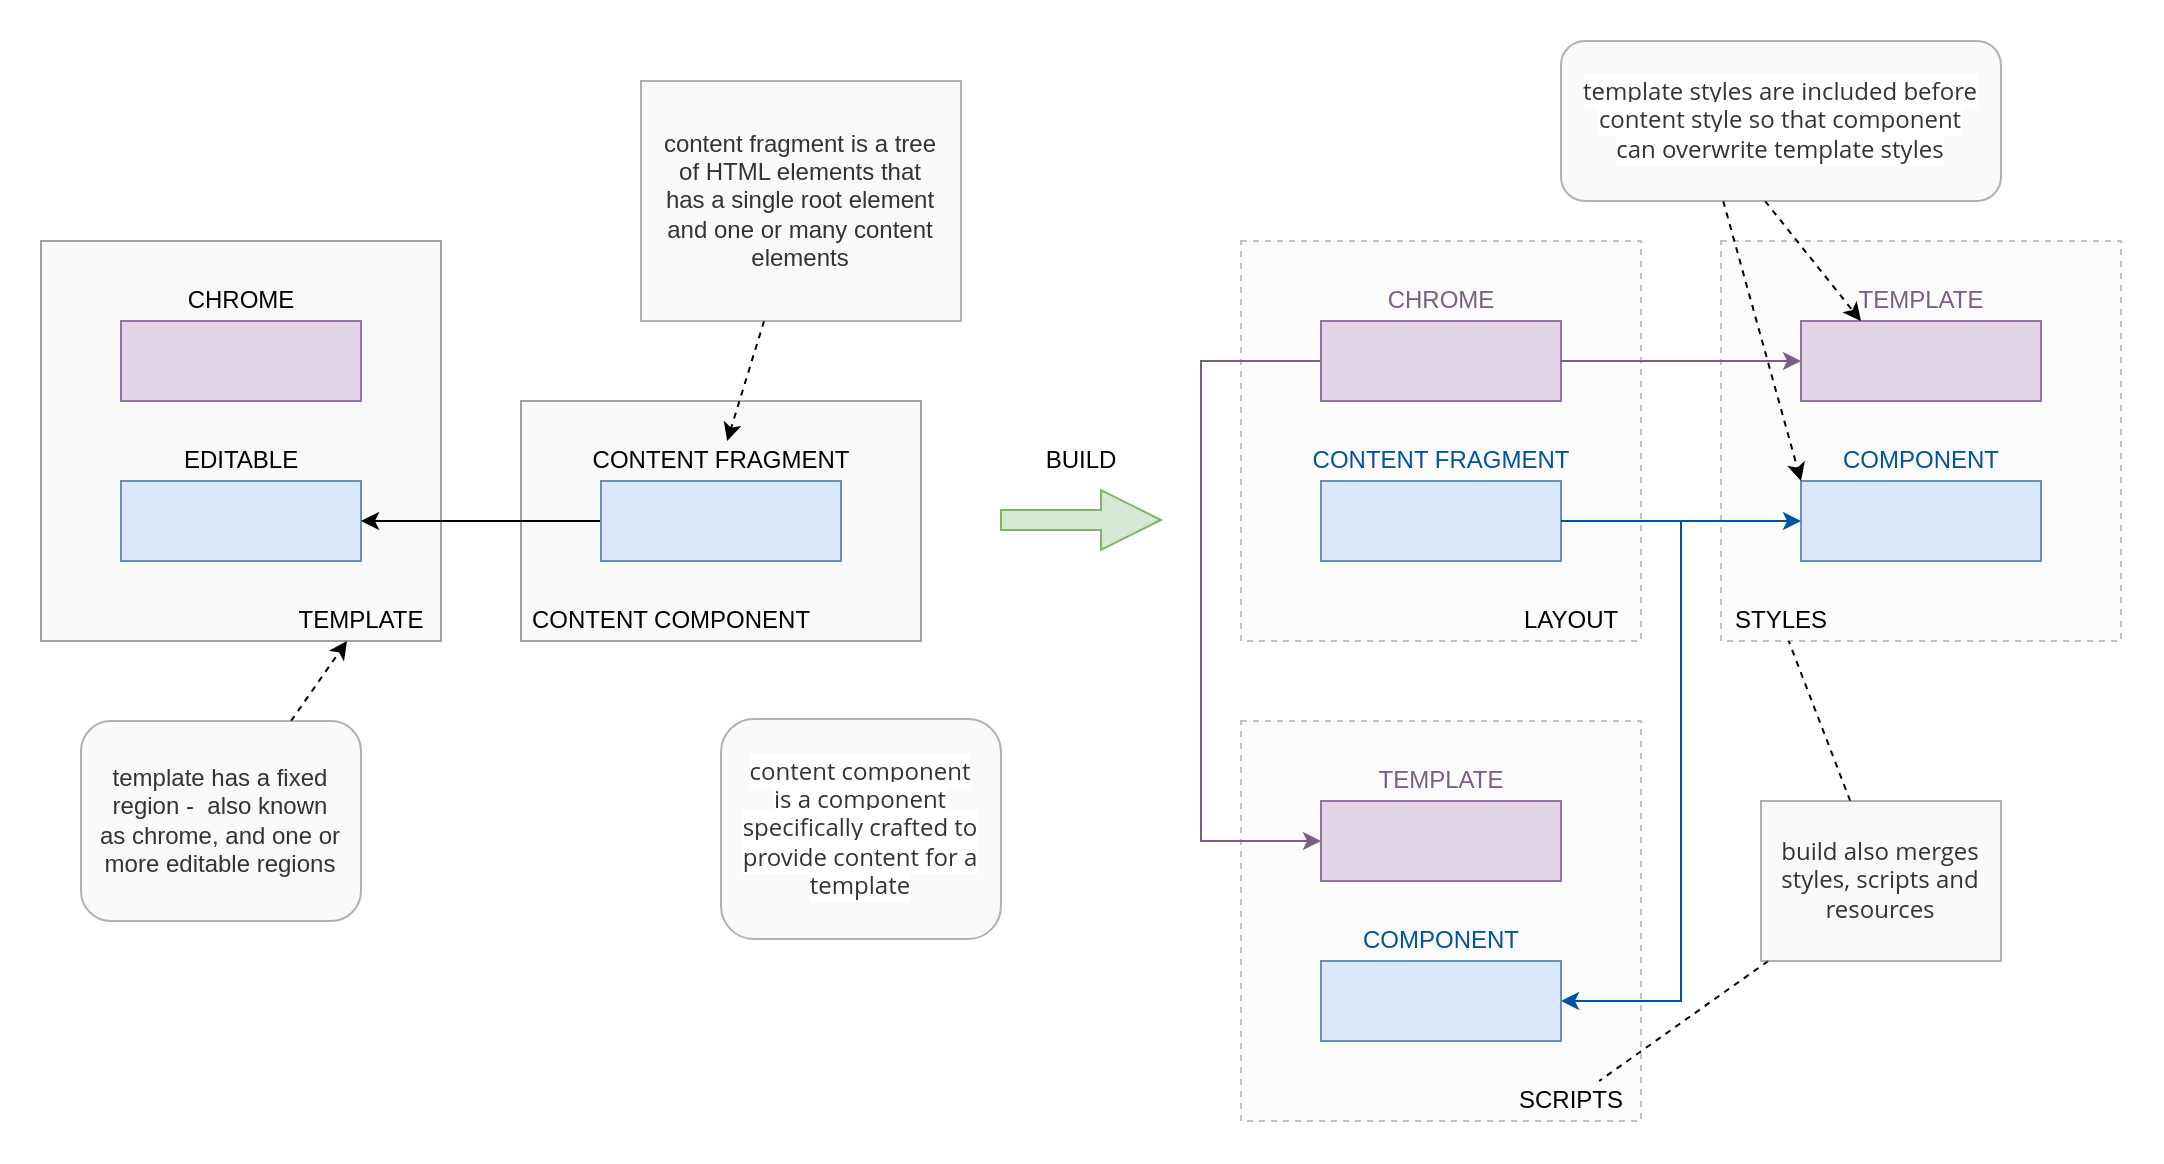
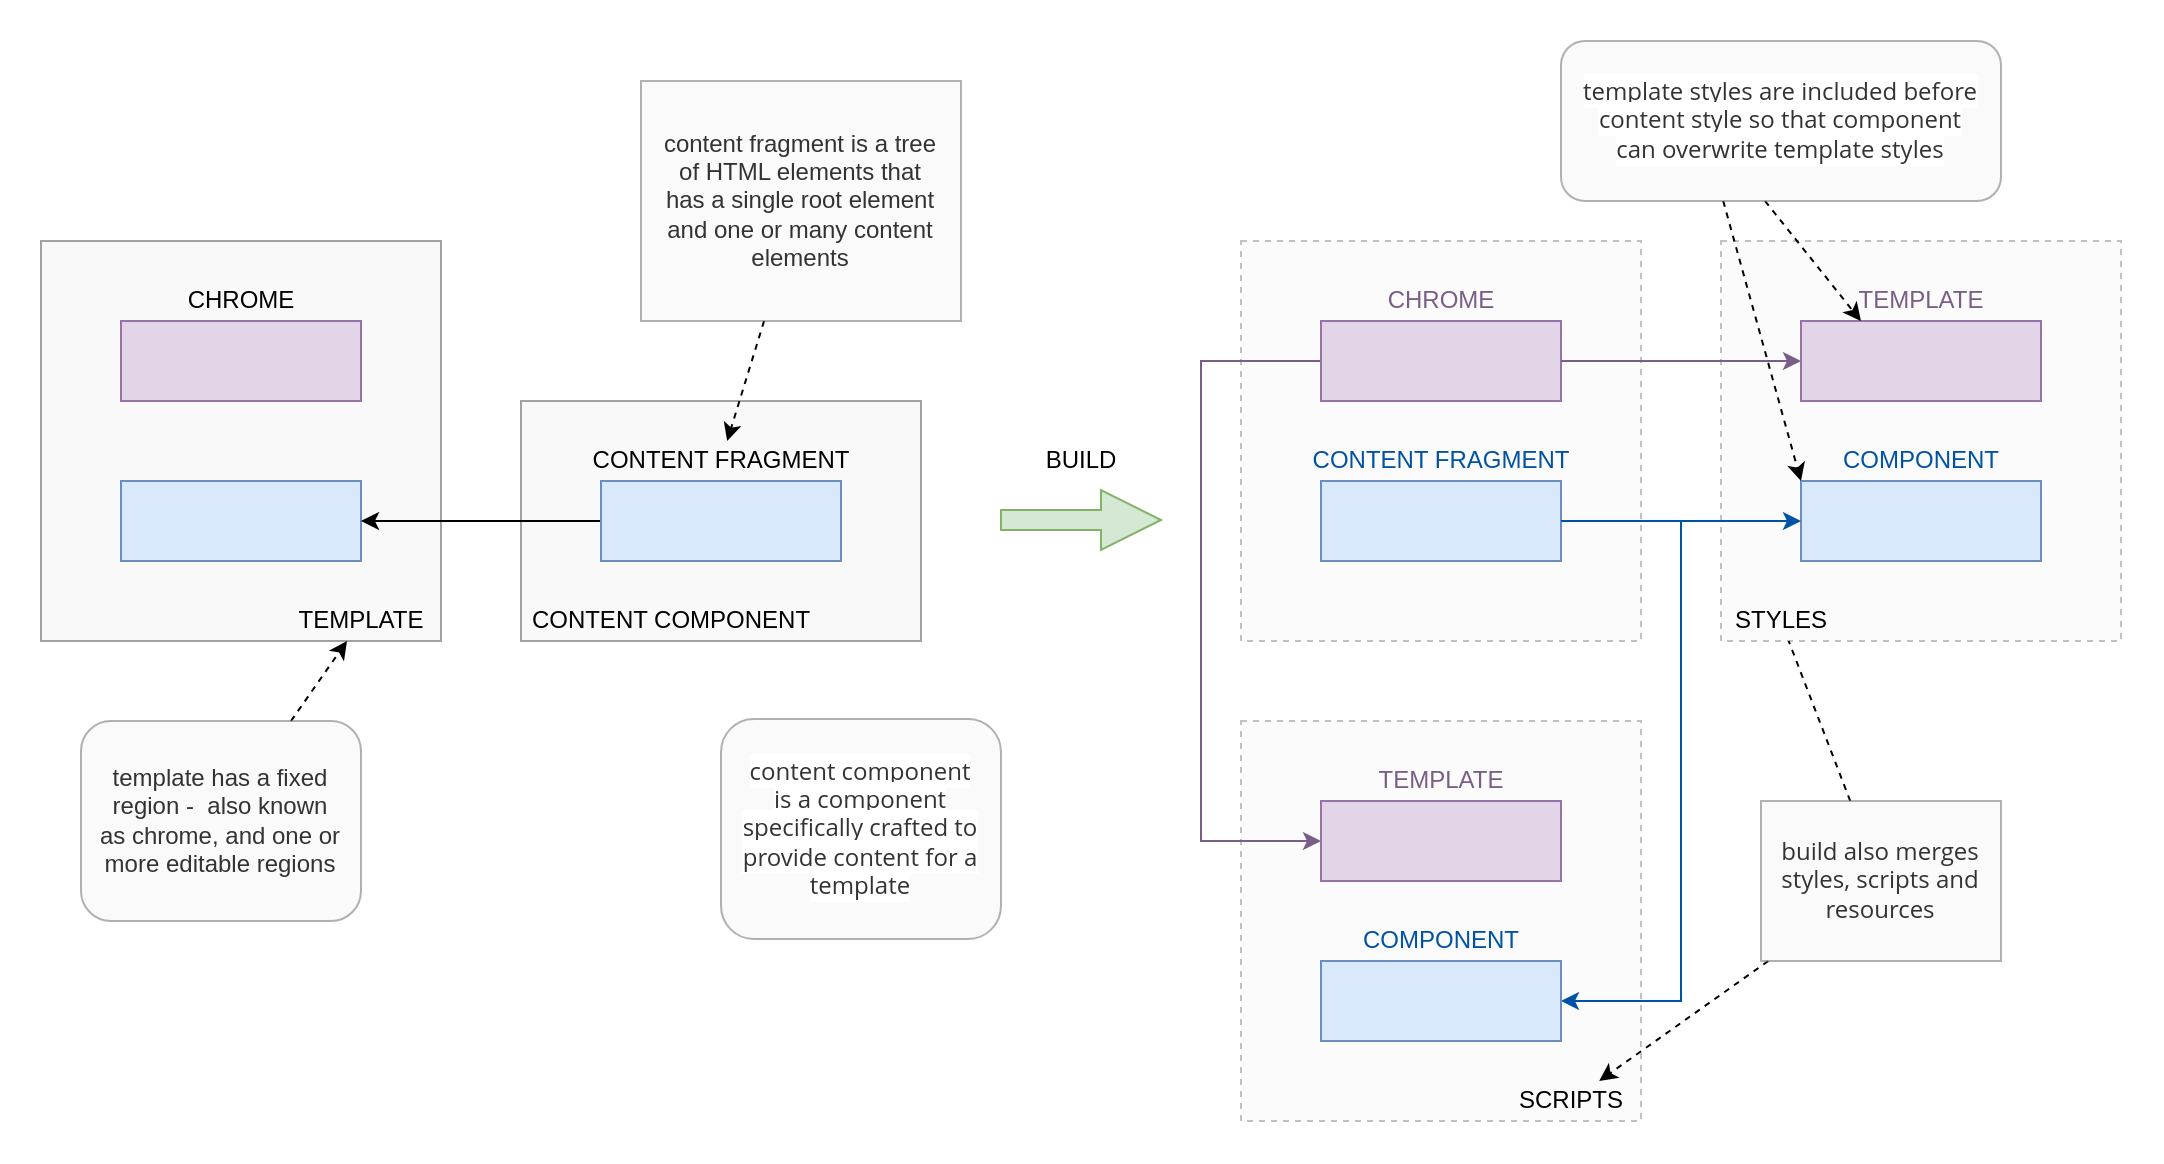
- <mxCell id="8" value="EDITABLE" style="text;html=1;align=center;verticalAlign=middle;resizable=0;points=[];autosize=1;" vertex="1" parent="1"><mxGeometry x="85" y="220" width="70" height="20" as="geometry" /></mxCell>
- <mxCell id="21" value="LAYOUT" style="text;html=1;align=center;verticalAlign=middle;resizable=0;points=[];autosize=1;" vertex="1" parent="1"><mxGeometry x="755" y="300" width="60" height="20" as="geometry" /></mxCell>
- <mxCell id="46" style="edgeStyle=none;rounded=0;orthogonalLoop=1;jettySize=auto;html=1;dashed=1;startArrow=none;startFill=0;endArrow=none;endFill=1;strokeColor=#000000;fillColor=#ffffff;fontColor=#000000;" edge="1" parent="1" source="47" target="30"><mxGeometry relative="1" as="geometry" /></mxCell>
+ <mxCell id="46" style="edgeStyle=none;rounded=0;orthogonalLoop=1;jettySize=auto;html=1;dashed=1;startArrow=none;startFill=0;endArrow=classic;endFill=1;strokeColor=#000000;fillColor=#ffffff;fontColor=#000000;" edge="1" parent="1" source="47" target="30"><mxGeometry relative="1" as="geometry" /></mxCell>
